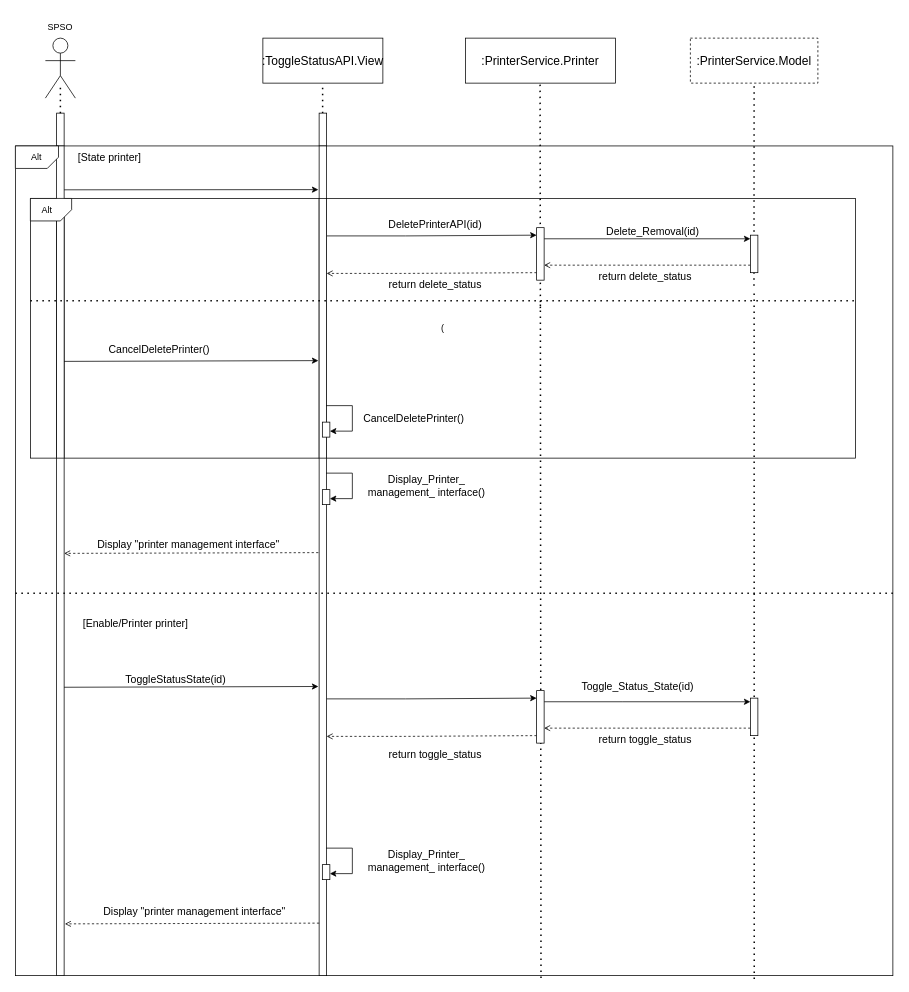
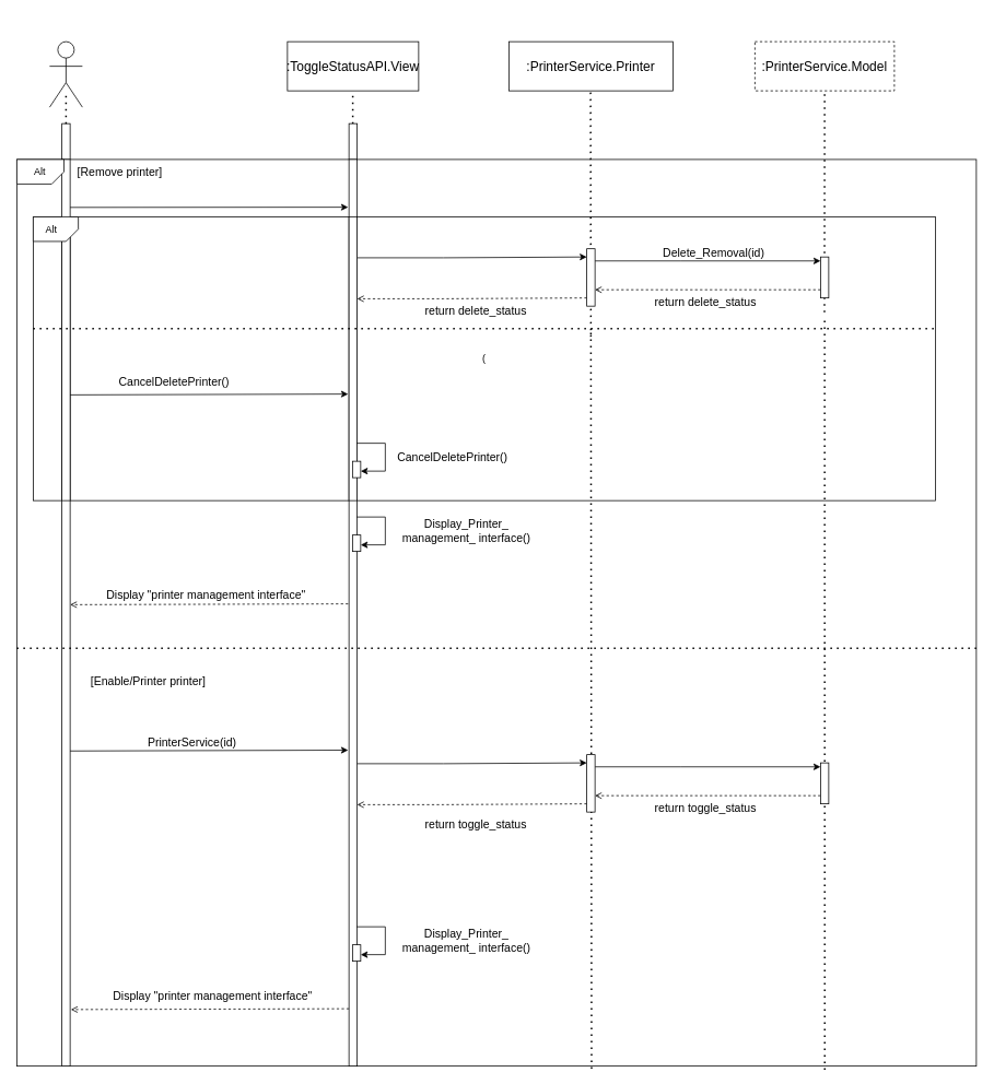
- <mxCell id="7" value="SPSO" style="text;html=1;align=center;verticalAlign=middle;whiteSpace=wrap;rounded=0;" vertex="1" parent="1"><mxGeometry x="50" y="20" width="60" height="30" as="geometry" /></mxCell>
- <mxCell id="20" value="&amp;nbsp; &amp;nbsp;[State printer]" style="text;html=1;align=center;verticalAlign=middle;whiteSpace=wrap;rounded=0;fontSize=14;" vertex="1" parent="1"><mxGeometry x="75" y="193.75" width="130" height="30" as="geometry" /></mxCell>
+ <mxCell id="20" value="&amp;nbsp; &amp;nbsp;[Remove printer]" style="text;html=1;align=center;verticalAlign=middle;whiteSpace=wrap;rounded=0;fontSize=14;" vertex="1" parent="1"><mxGeometry x="75" y="193.75" width="130" height="30" as="geometry" /></mxCell>
- <mxCell id="59" value="DeletePrinterAPI(id)" style="text;html=1;align=center;verticalAlign=middle;whiteSpace=wrap;rounded=0;fontSize=14;" vertex="1" parent="1"><mxGeometry x="479.76" y="282.72" width="200.24" height="30" as="geometry" /></mxCell>
- <mxCell id="63" value="ToggleStatusState(id)" style="text;html=1;align=center;verticalAlign=middle;whiteSpace=wrap;rounded=0;fontSize=14;" vertex="1" parent="1"><mxGeometry x="133.76" y="890" width="200.24" height="30" as="geometry" /></mxCell>
+ <mxCell id="63" value="PrinterService(id)" style="text;html=1;align=center;verticalAlign=middle;whiteSpace=wrap;rounded=0;fontSize=14;" vertex="1" parent="1"><mxGeometry x="133.76" y="890" width="200.24" height="30" as="geometry" /></mxCell>
- <mxCell id="39" value="Toggle_Status_State(id)" style="text;html=1;align=center;verticalAlign=middle;whiteSpace=wrap;rounded=0;fontSize=14;" vertex="1" parent="1"><mxGeometry x="750" y="900" width="200.24" height="30" as="geometry" /></mxCell>
